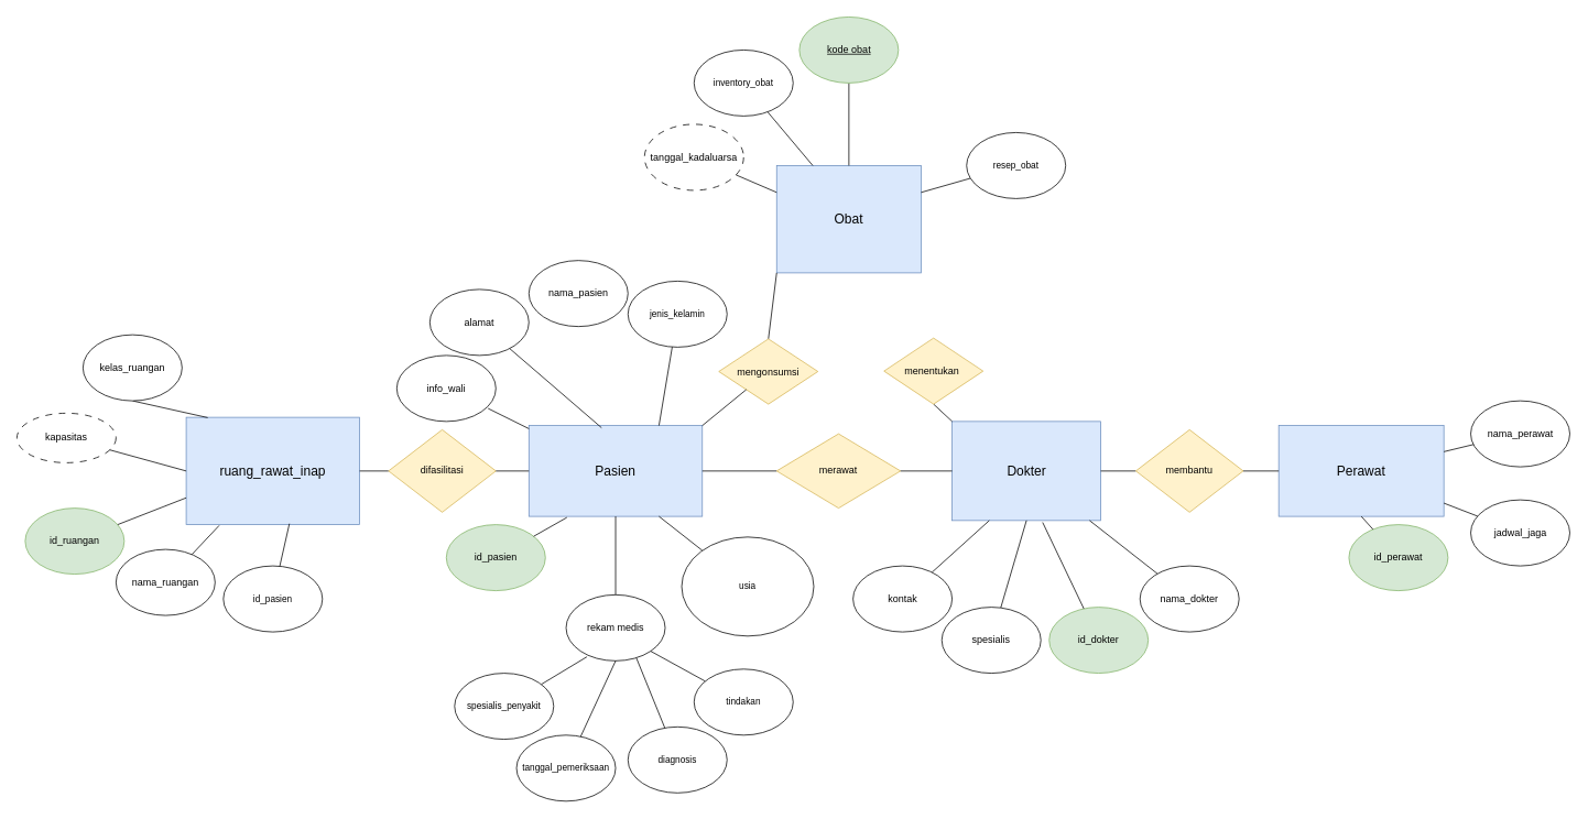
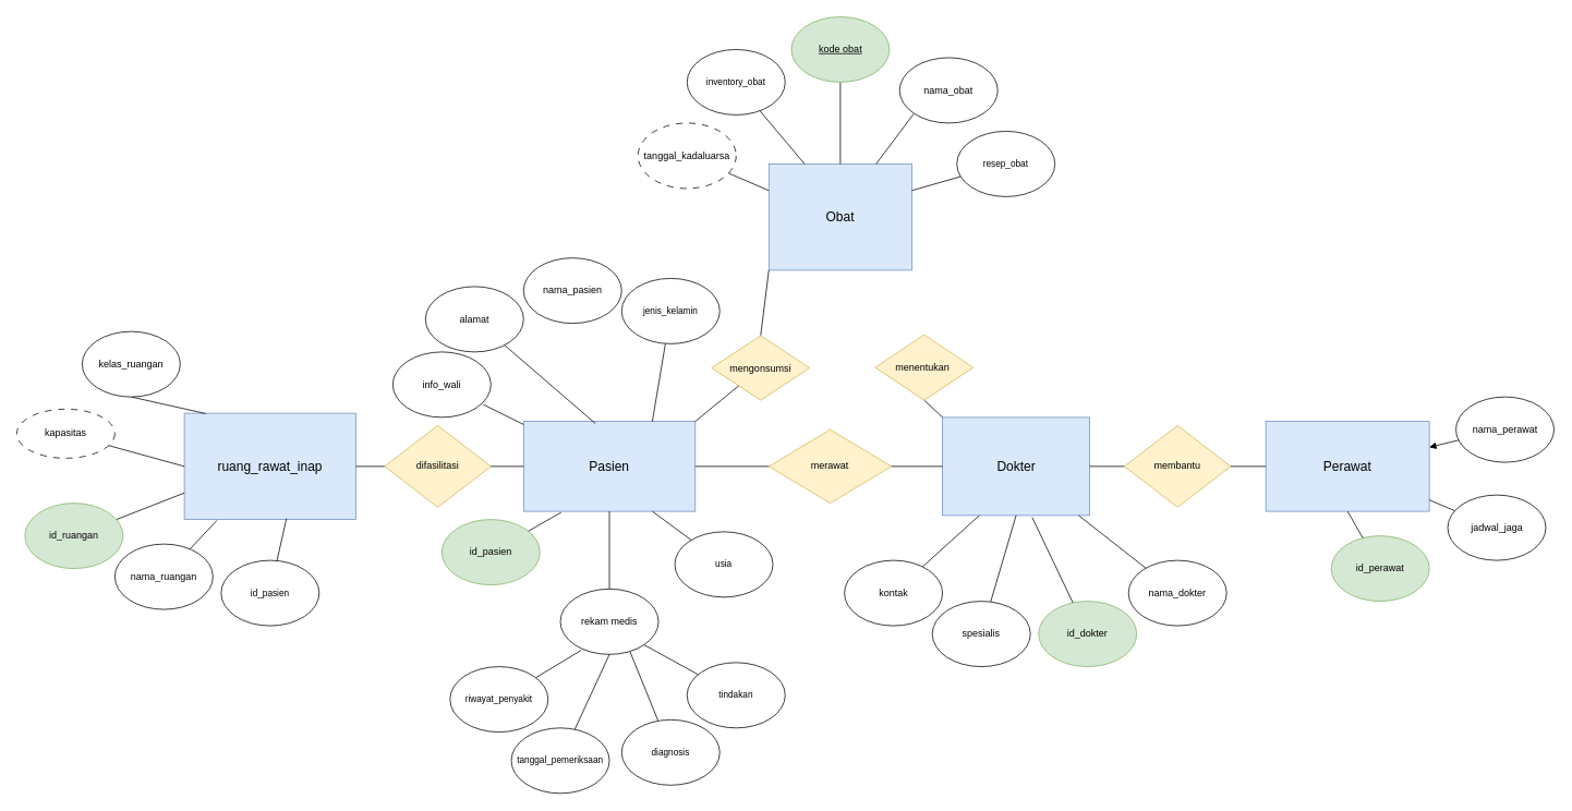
+ <mxCell id="33" value="nama_obat" style="ellipse;whiteSpace=wrap;html=1;" parent="1" vertex="1"><mxGeometry x="1100" y="70" width="120" height="80" as="geometry" /></mxCell>
+ <mxCell id="32" style="rounded=0;orthogonalLoop=1;jettySize=auto;html=1;entryX=0.75;entryY=0;entryDx=0;entryDy=0;endArrow=none;startFill=0;exitX=0;exitY=1;exitDx=0;exitDy=0;" parent="1" source="33" target="31" edge="1"><mxGeometry relative="1" as="geometry"><mxPoint x="1049.184" y="24.996" as="sourcePoint" /></mxGeometry></mxCell>
- <mxCell id="22" style="rounded=0;orthogonalLoop=1;jettySize=auto;html=1;endArrow=none;startFill=0;" parent="1" source="23" target="3" edge="1"><mxGeometry relative="1" as="geometry" /></mxCell>
+ <mxCell id="22" style="rounded=0;orthogonalLoop=1;jettySize=auto;html=1;endArrow=block;startFill=0;" parent="1" source="23" target="3" edge="1"><mxGeometry relative="1" as="geometry" /></mxCell>
- <mxCell id="21" value="jadwal_jaga" style="ellipse;whiteSpace=wrap;html=1;" parent="1" vertex="1"><mxGeometry x="1780.5" y="605" width="120" height="80" as="geometry" /></mxCell>
+ <mxCell id="21" value="jadwal_jaga" style="ellipse;whiteSpace=wrap;html=1;" parent="1" vertex="1"><mxGeometry x="1770.5" y="605" width="120" height="80" as="geometry" /></mxCell>
- <mxCell id="19" value="id_perawat" style="ellipse;whiteSpace=wrap;html=1;fillColor=#d5e8d4;strokeColor=#82b366;" parent="1" vertex="1"><mxGeometry x="1633" y="635" width="120" height="80" as="geometry" /></mxCell>
+ <mxCell id="19" value="id_perawat" style="ellipse;whiteSpace=wrap;html=1;fillColor=#d5e8d4;strokeColor=#82b366;" parent="1" vertex="1"><mxGeometry x="1628" y="655" width="120" height="80" as="geometry" /></mxCell>
- <mxCell id="75" value="usia" style="ellipse;whiteSpace=wrap;html=1;fontFamily=Helvetica;fontSize=11;fontColor=default;labelBackgroundColor=default;" vertex="1" parent="1"><mxGeometry x="825" y="650" width="160" height="120" as="geometry" /></mxCell>
+ <mxCell id="75" value="usia" style="ellipse;whiteSpace=wrap;html=1;fontFamily=Helvetica;fontSize=11;fontColor=default;labelBackgroundColor=default;" vertex="1" parent="1"><mxGeometry x="825" y="650" width="120" height="80" as="geometry" /></mxCell>
- <mxCell id="61" value="spesialis_penyakit" style="ellipse;whiteSpace=wrap;html=1;fontFamily=Helvetica;fontSize=11;fontColor=default;labelBackgroundColor=default;" vertex="1" parent="1"><mxGeometry x="550" y="815" width="120" height="80" as="geometry" /></mxCell>
+ <mxCell id="61" value="riwayat_penyakit" style="ellipse;whiteSpace=wrap;html=1;fontFamily=Helvetica;fontSize=11;fontColor=default;labelBackgroundColor=default;" vertex="1" parent="1"><mxGeometry x="550" y="815" width="120" height="80" as="geometry" /></mxCell>
